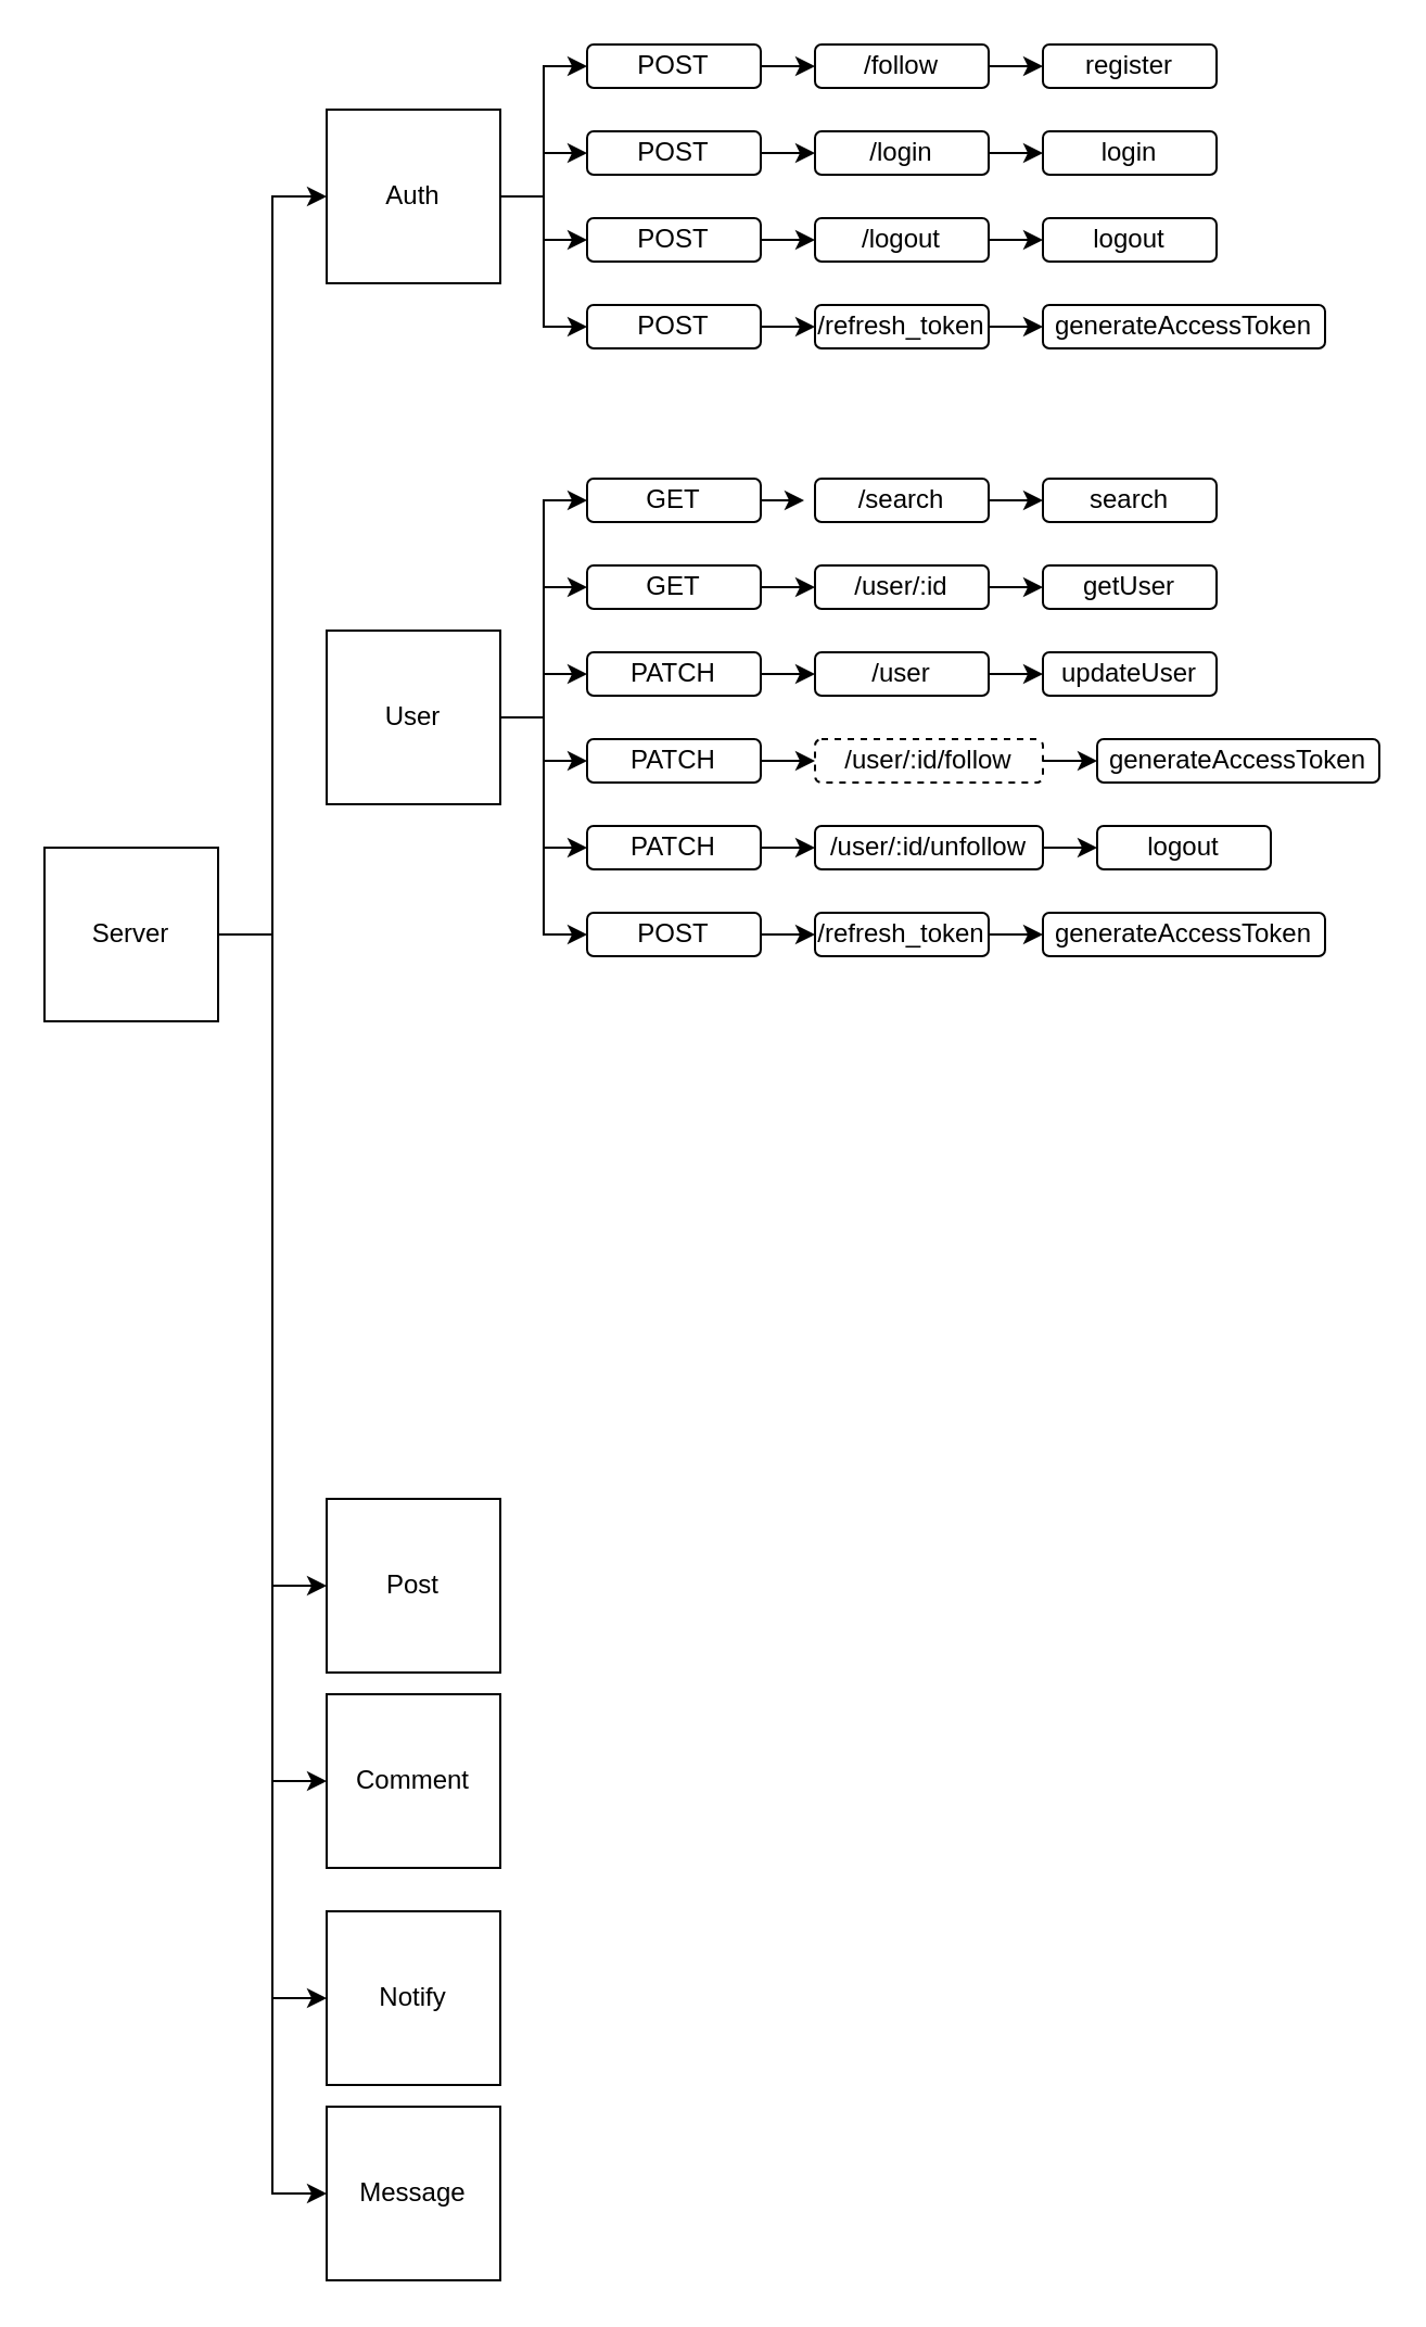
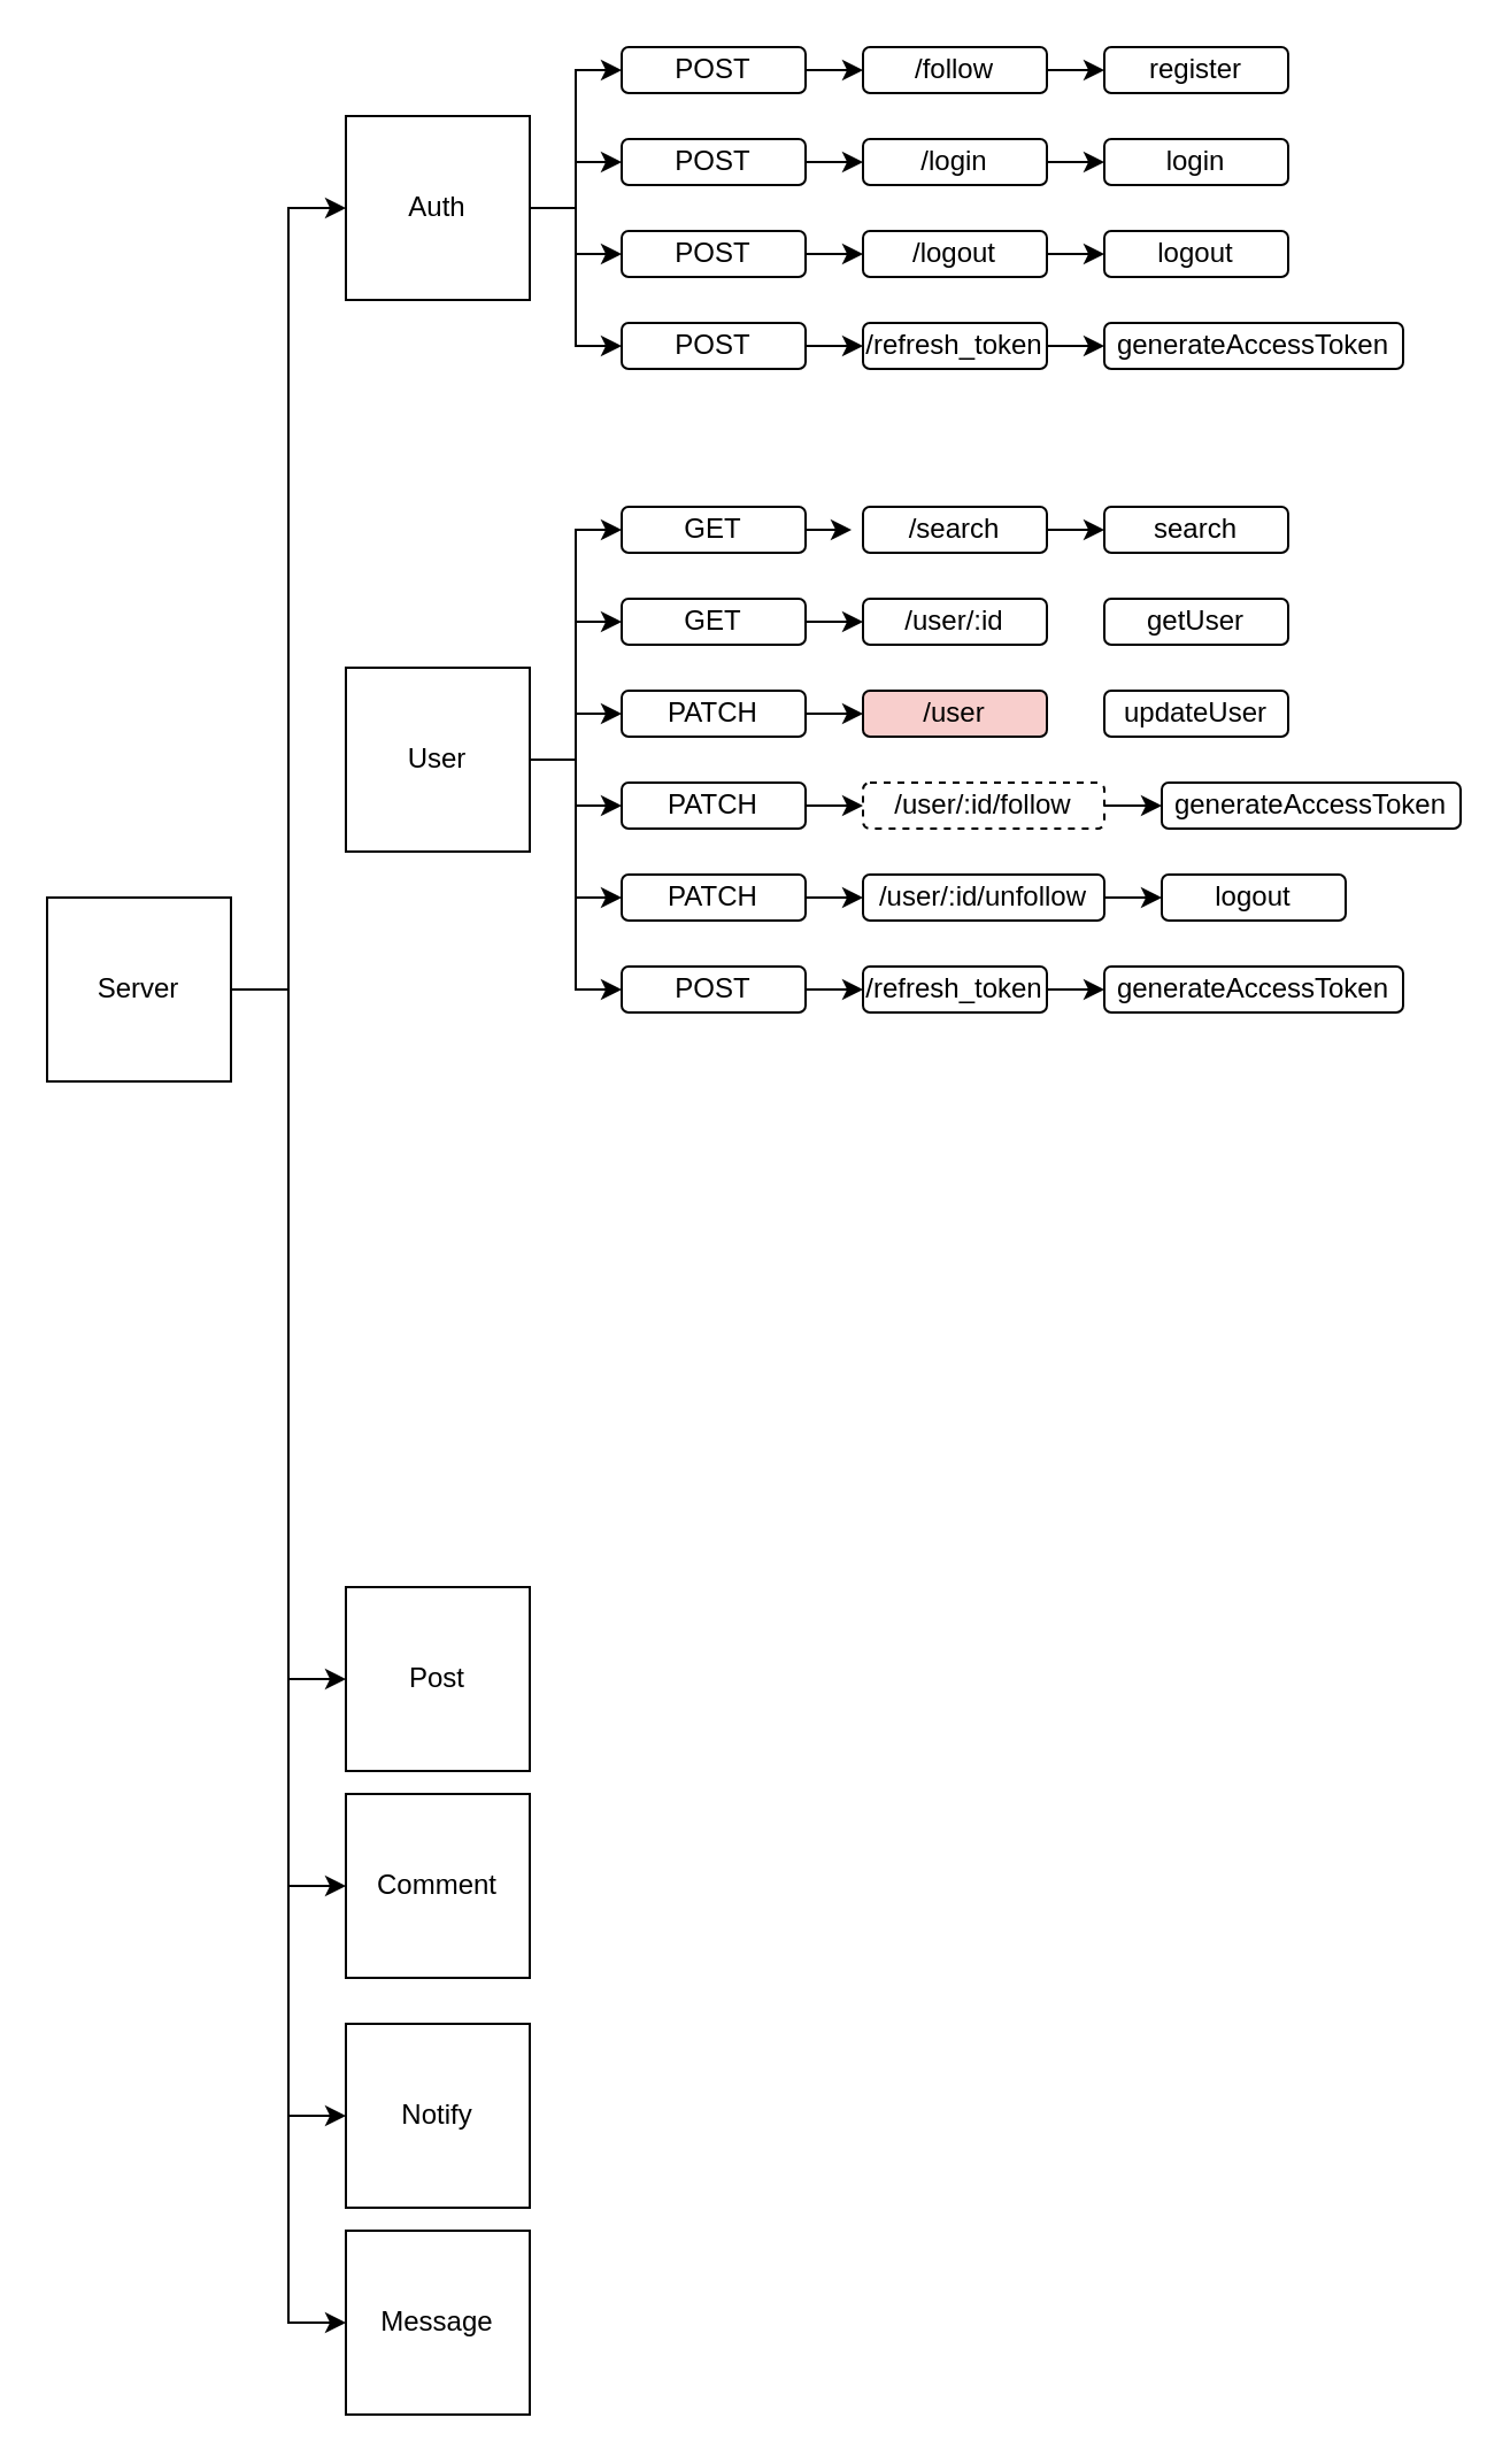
- <mxCell id="54" style="edgeStyle=orthogonalEdgeStyle;rounded=0;orthogonalLoop=1;jettySize=auto;html=1;entryX=0;entryY=0.5;entryDx=0;entryDy=0;fontColor=#FDFFFC;" edge="1" parent="1" source="55" target="61"><mxGeometry relative="1" as="geometry" /></mxCell>
- <mxCell id="57" value="/user" style="rounded=1;whiteSpace=wrap;html=1;" vertex="1" parent="1"><mxGeometry x="375" y="300" width="80" height="20" as="geometry" /></mxCell>
+ <mxCell id="57" value="/user" style="rounded=1;whiteSpace=wrap;html=1;fillColor=#f8cecc;" vertex="1" parent="1"><mxGeometry x="375" y="300" width="80" height="20" as="geometry" /></mxCell>
- <mxCell id="56" style="edgeStyle=orthogonalEdgeStyle;rounded=0;orthogonalLoop=1;jettySize=auto;html=1;entryX=0;entryY=0.5;entryDx=0;entryDy=0;fontColor=#FDFFFC;" edge="1" parent="1" source="57" target="62"><mxGeometry relative="1" as="geometry" /></mxCell>
